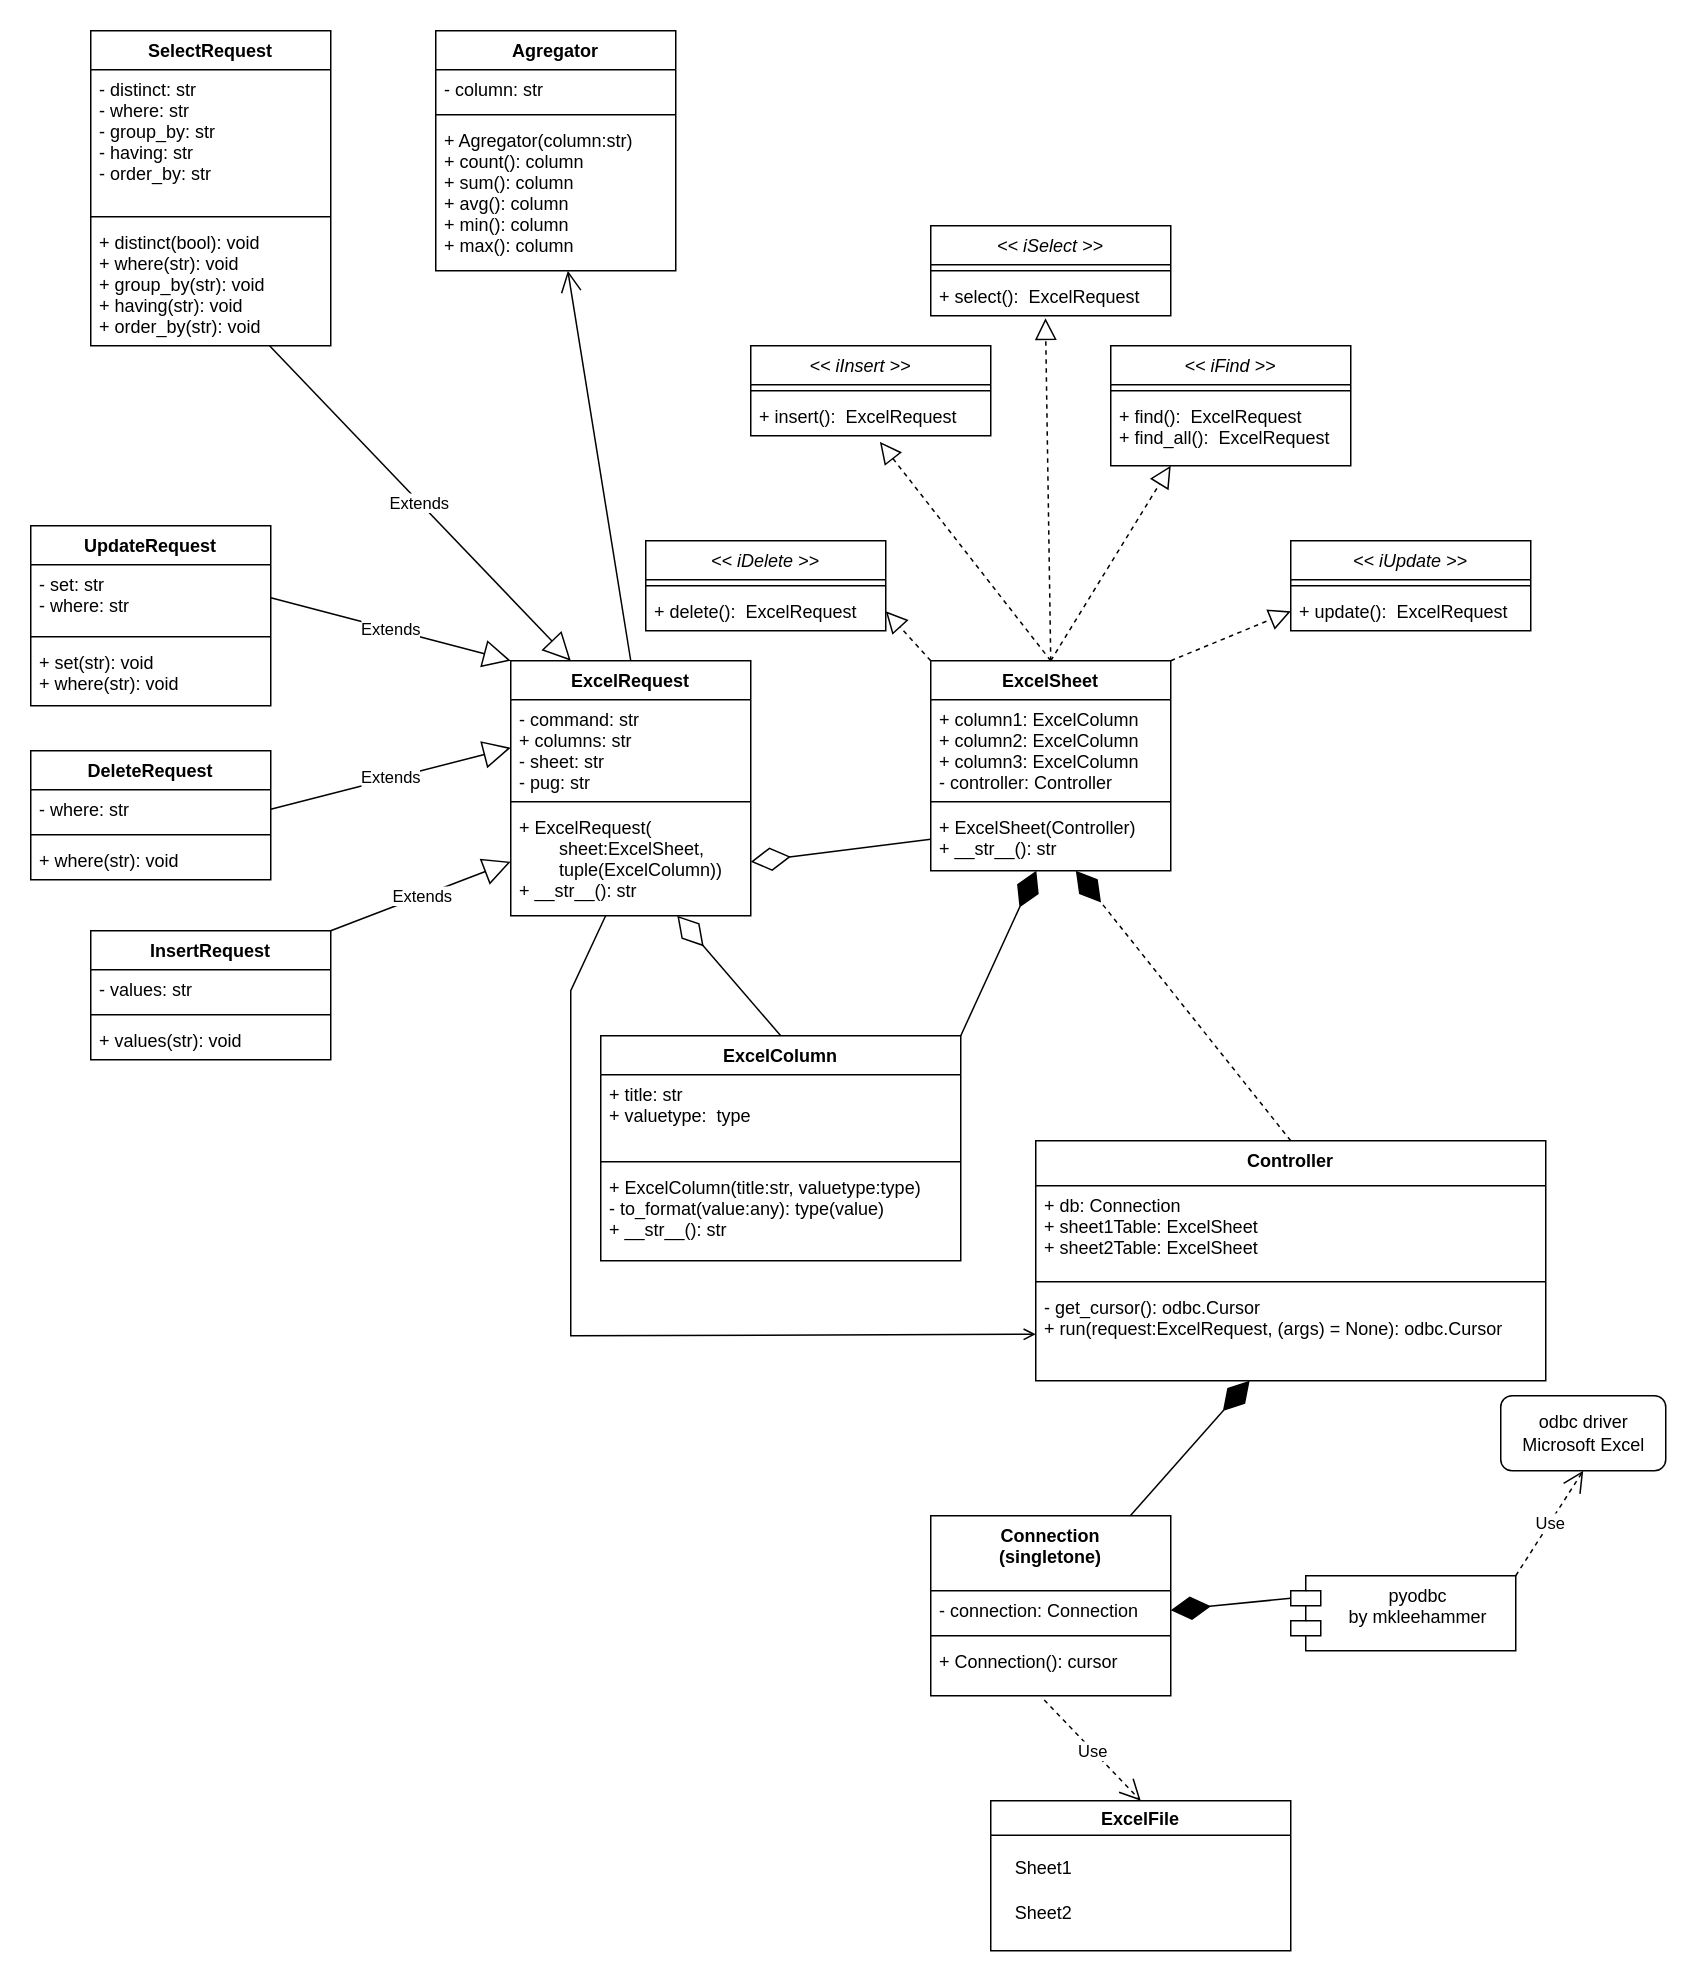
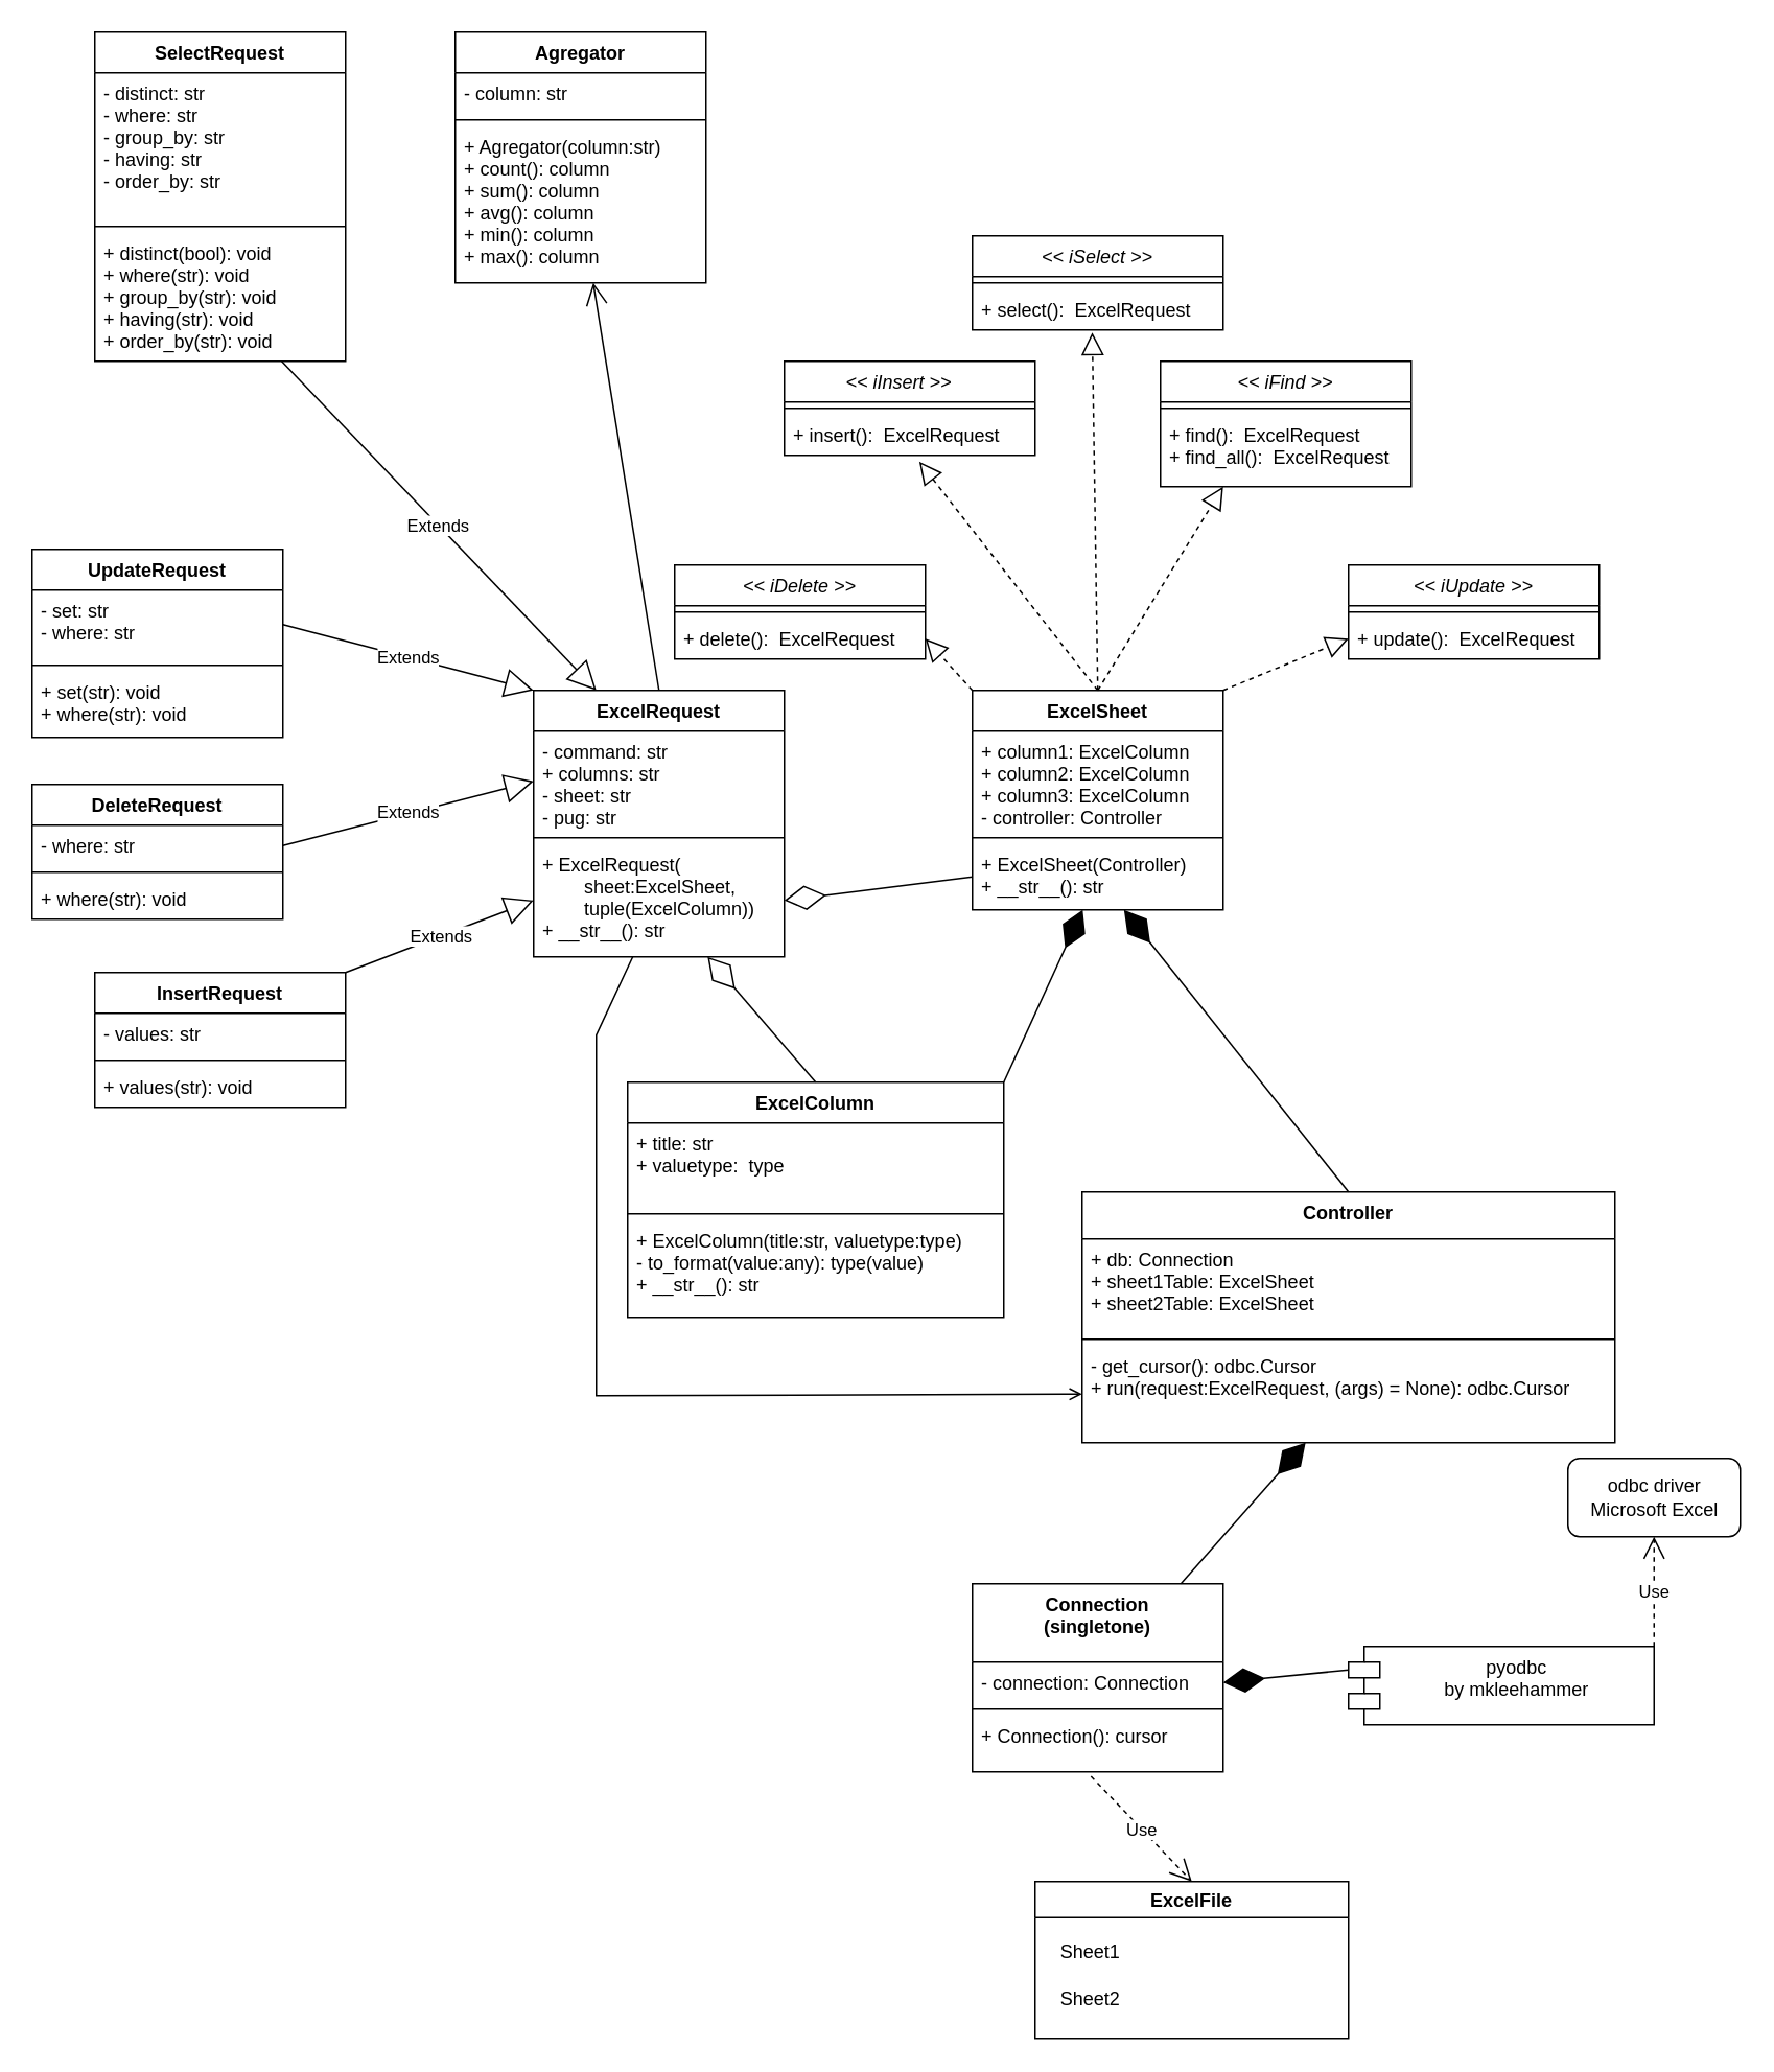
- <mxCell id="28" value="" style="endArrow=diamondThin;endFill=1;endSize=24;html=1;exitX=0.5;exitY=0;exitDx=0;exitDy=0;rounded=0;dashed=1;" parent="1" source="11" target="18" edge="1"><mxGeometry width="160" relative="1" as="geometry"><mxPoint x="680" y="850" as="sourcePoint" /><mxPoint x="840" y="850" as="targetPoint" /></mxGeometry></mxCell>
+ <mxCell id="28" value="" style="endArrow=diamondThin;endFill=1;endSize=24;html=1;exitX=0.5;exitY=0;exitDx=0;exitDy=0;rounded=0;" parent="1" source="11" target="18" edge="1"><mxGeometry width="160" relative="1" as="geometry"><mxPoint x="680" y="850" as="sourcePoint" /><mxPoint x="840" y="850" as="targetPoint" /></mxGeometry></mxCell>
- <mxCell id="5" value="pyodbc &#10;by mkleehammer" style="shape=module;align=left;spacingLeft=20;align=center;verticalAlign=top;rounded=0;" parent="1" vertex="1"><mxGeometry x="860" y="1050" width="150" height="50" as="geometry" /></mxCell>
+ <mxCell id="5" value="pyodbc &#10;by mkleehammer" style="shape=module;align=left;spacingLeft=20;align=center;verticalAlign=top;rounded=0;" parent="1" vertex="1"><mxGeometry x="860" y="1050" width="195" height="50" as="geometry" /></mxCell>
